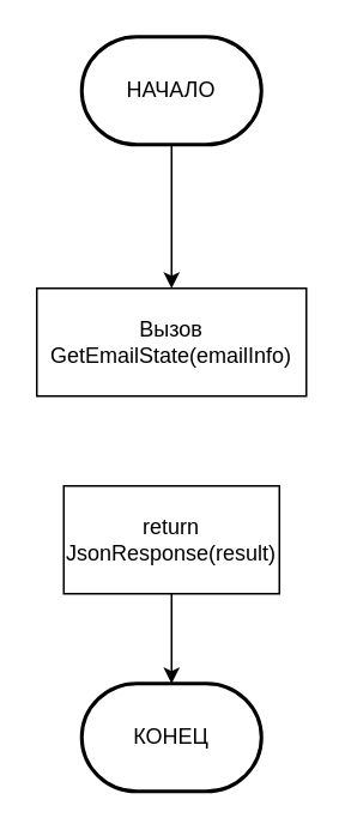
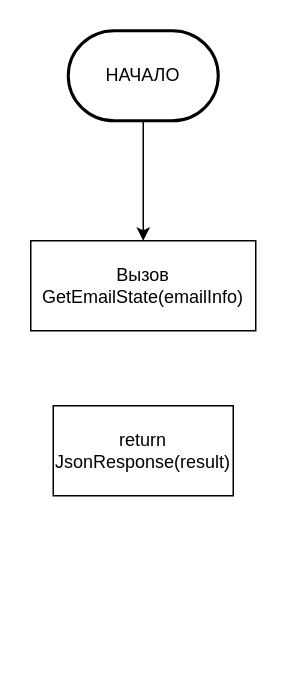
- <mxCell id="5" style="edgeStyle=orthogonalEdgeStyle;rounded=0;orthogonalLoop=1;jettySize=auto;html=1;entryX=0.5;entryY=0;entryDx=0;entryDy=0;entryPerimeter=0;" edge="1" parent="1" source="6" target="7"><mxGeometry relative="1" as="geometry" /></mxCell>
- <mxCell id="7" value="КОНЕЦ" style="strokeWidth=2;html=1;shape=mxgraph.flowchart.terminator;whiteSpace=wrap;" vertex="1" parent="1"><mxGeometry x="45" y="380" width="100" height="60" as="geometry" /></mxCell>
